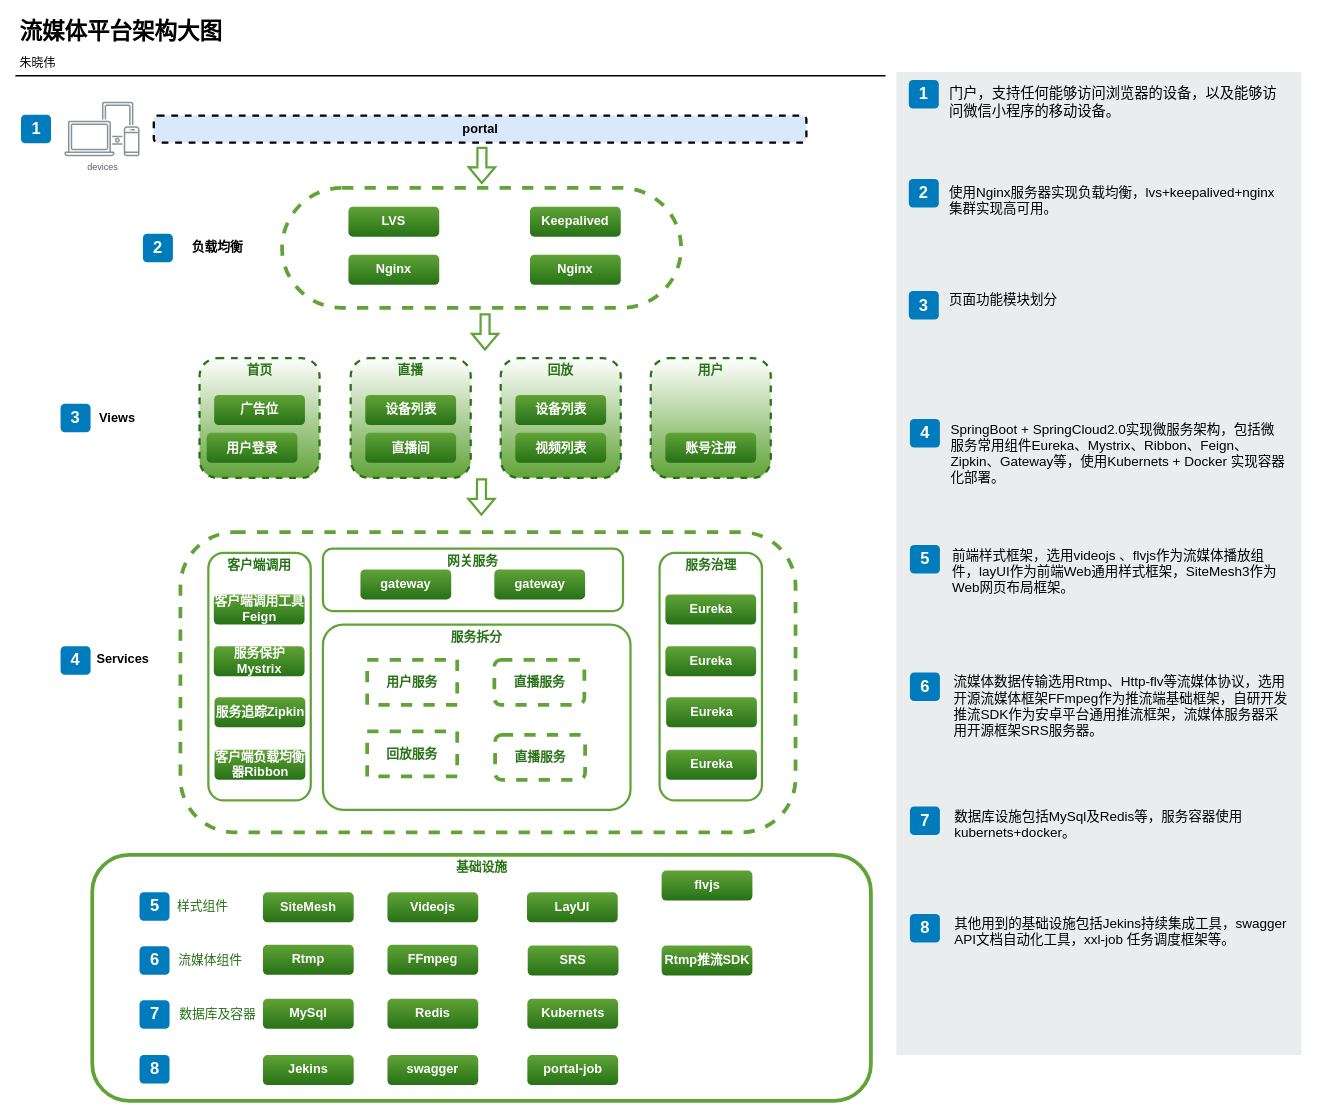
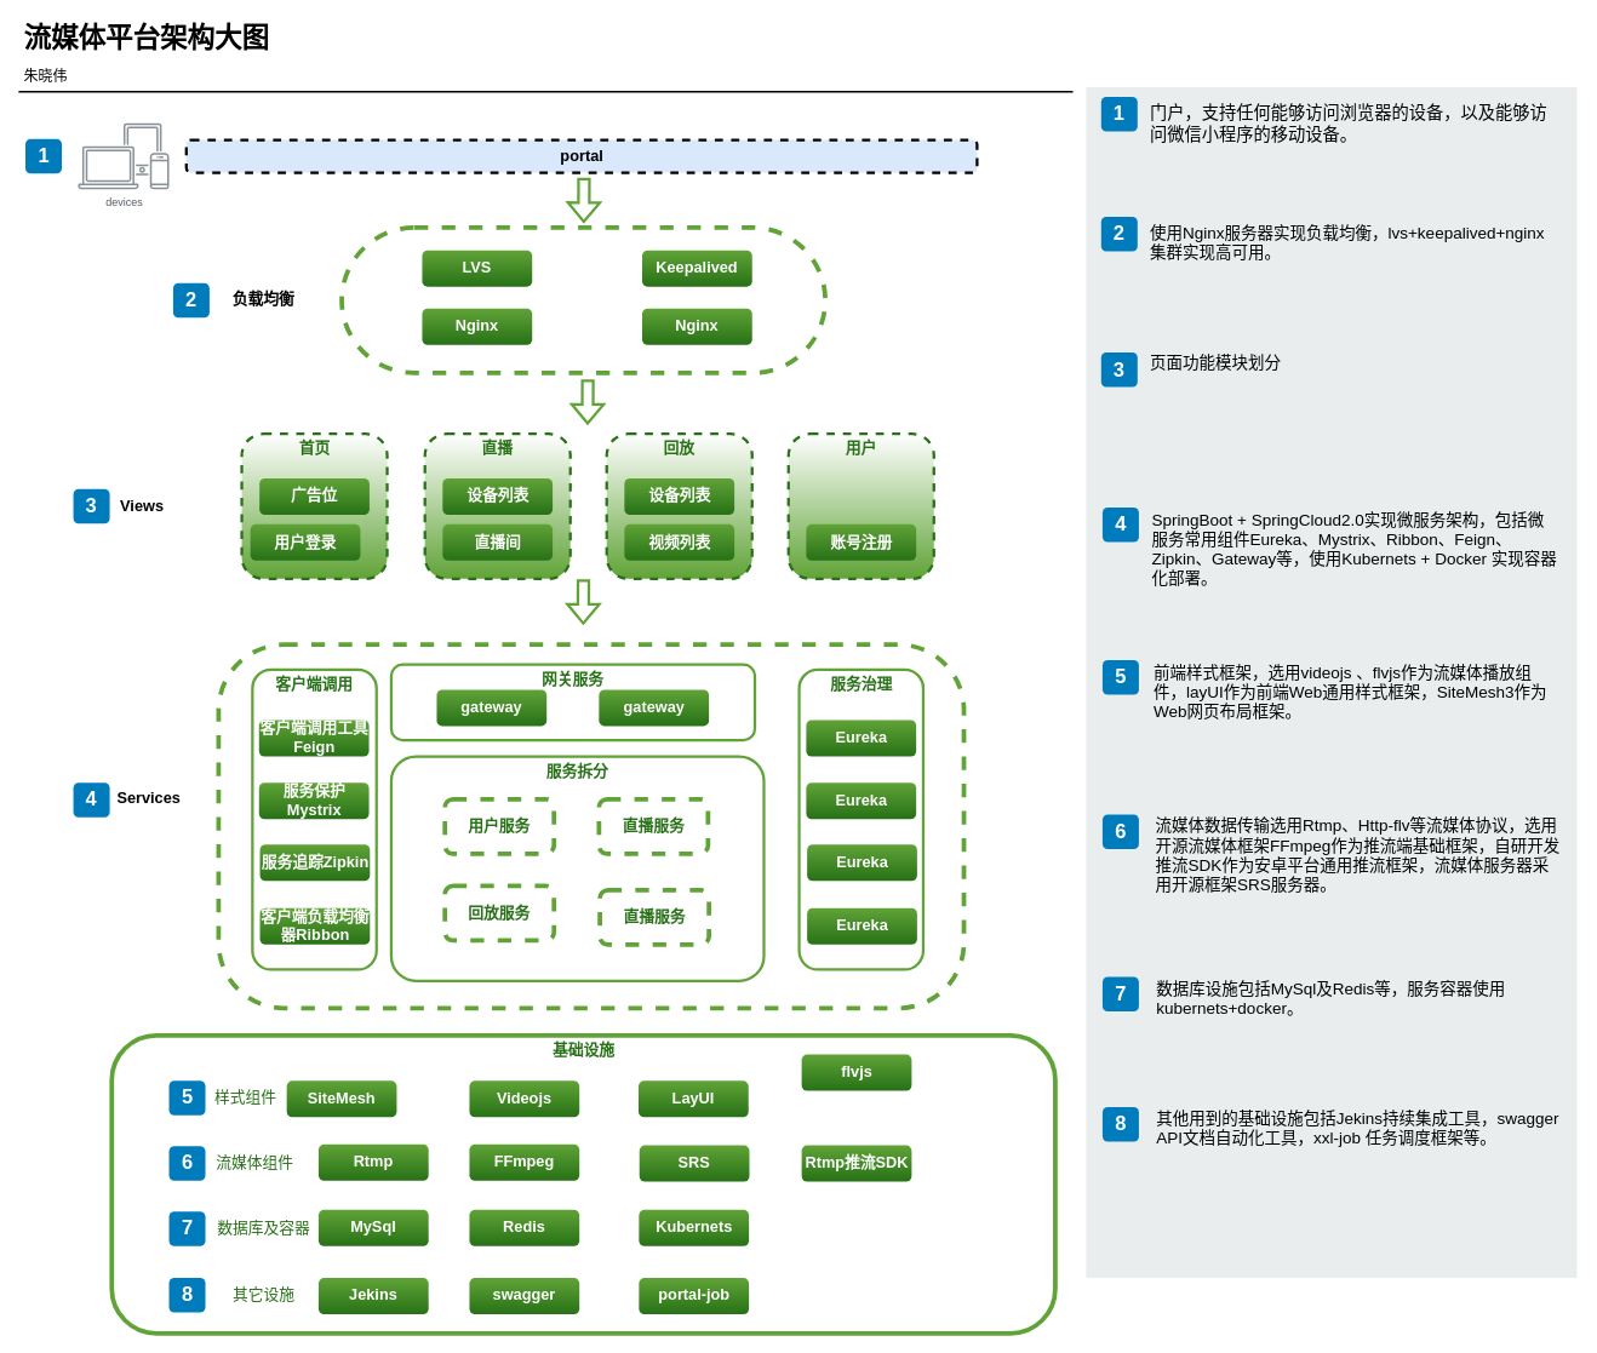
- <mxCell id="52" value="用户服务" style="whiteSpace=wrap;html=1;strokeColor=#60A337;strokeWidth=5;fillColor=#FFFFFF;gradientColor=none;fontSize=17;fontColor=#277116;dashed=1;fontStyle=1;rounded=0;" parent="36" vertex="1"><mxGeometry x="249" y="170" width="120" height="60" as="geometry" /></mxCell>
+ <mxCell id="52" value="用户服务" style="rounded=1;whiteSpace=wrap;html=1;strokeColor=#60A337;strokeWidth=5;fillColor=#FFFFFF;gradientColor=none;fontSize=17;fontColor=#277116;dashed=1;fontStyle=1" parent="36" vertex="1"><mxGeometry x="249" y="170" width="120" height="60" as="geometry" /></mxCell>
- <mxCell id="54" value="回放服务" style="whiteSpace=wrap;html=1;strokeColor=#60A337;strokeWidth=5;fillColor=#FFFFFF;gradientColor=none;fontSize=17;fontColor=#277116;dashed=1;fontStyle=1;rounded=0;" parent="36" vertex="1"><mxGeometry x="249" y="265.5" width="120" height="60" as="geometry" /></mxCell>
+ <mxCell id="54" value="回放服务" style="rounded=1;whiteSpace=wrap;html=1;strokeColor=#60A337;strokeWidth=5;fillColor=#FFFFFF;gradientColor=none;fontSize=17;fontColor=#277116;dashed=1;fontStyle=1" parent="36" vertex="1"><mxGeometry x="249" y="265.5" width="120" height="60" as="geometry" /></mxCell>
- <mxCell id="83" value="&lt;font color=&quot;#ffffff&quot; style=&quot;font-size: 17px&quot;&gt;SiteMesh&lt;/font&gt;" style="rounded=1;whiteSpace=wrap;html=1;gradientColor=#277116;fillColor=#60A337;fontSize=17;strokeColor=none;fontStyle=1" parent="1" vertex="1"><mxGeometry x="350" y="1189" width="121" height="40" as="geometry" /></mxCell>
+ <mxCell id="83" value="&lt;font color=&quot;#ffffff&quot; style=&quot;font-size: 17px&quot;&gt;SiteMesh&lt;/font&gt;" style="rounded=1;whiteSpace=wrap;html=1;gradientColor=#277116;fillColor=#60A337;fontSize=17;strokeColor=none;fontStyle=1" parent="1" vertex="1"><mxGeometry x="315" y="1189" width="121" height="40" as="geometry" /></mxCell>
+ <mxCell id="95" value="其它设施" style="text;html=1;strokeColor=none;fillColor=none;align=center;verticalAlign=middle;whiteSpace=wrap;rounded=0;fontSize=17;fontColor=#277116;" vertex="1" parent="1"><mxGeometry x="233.5" y="1415" width="112" height="20" as="geometry" /></mxCell>
